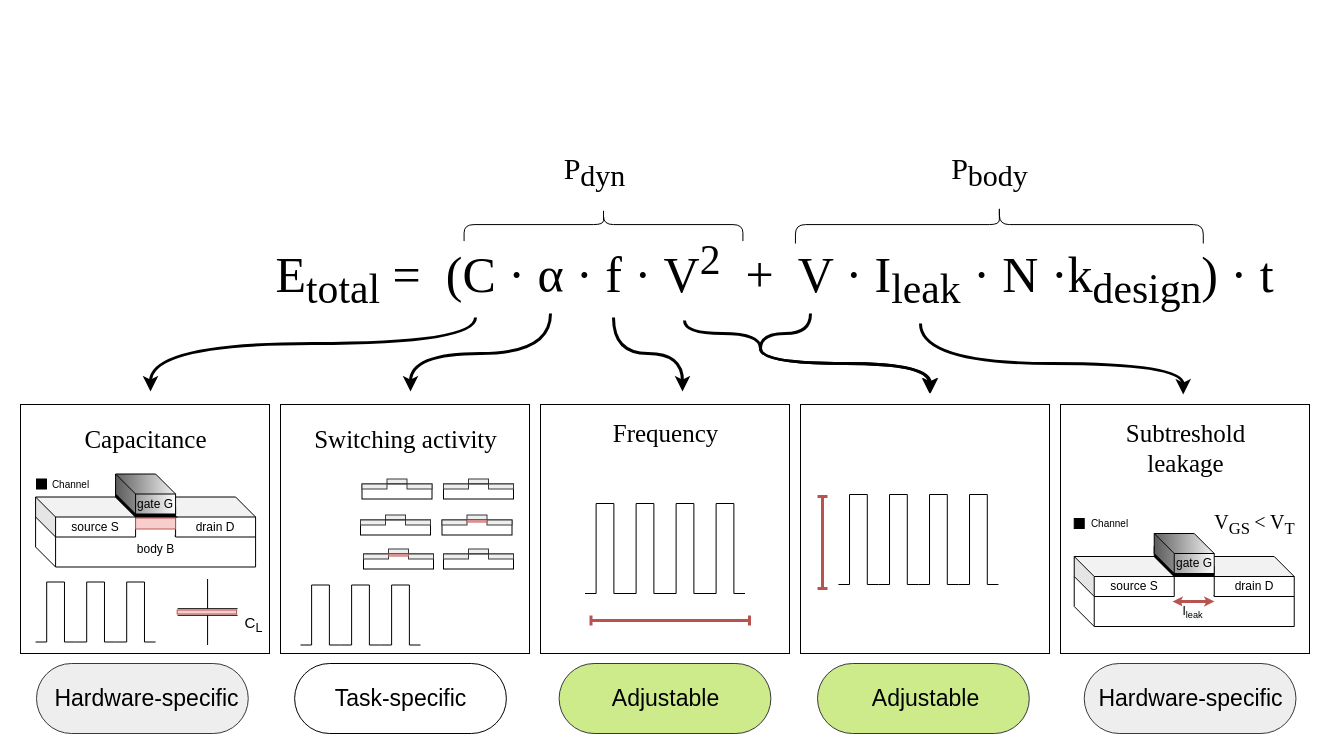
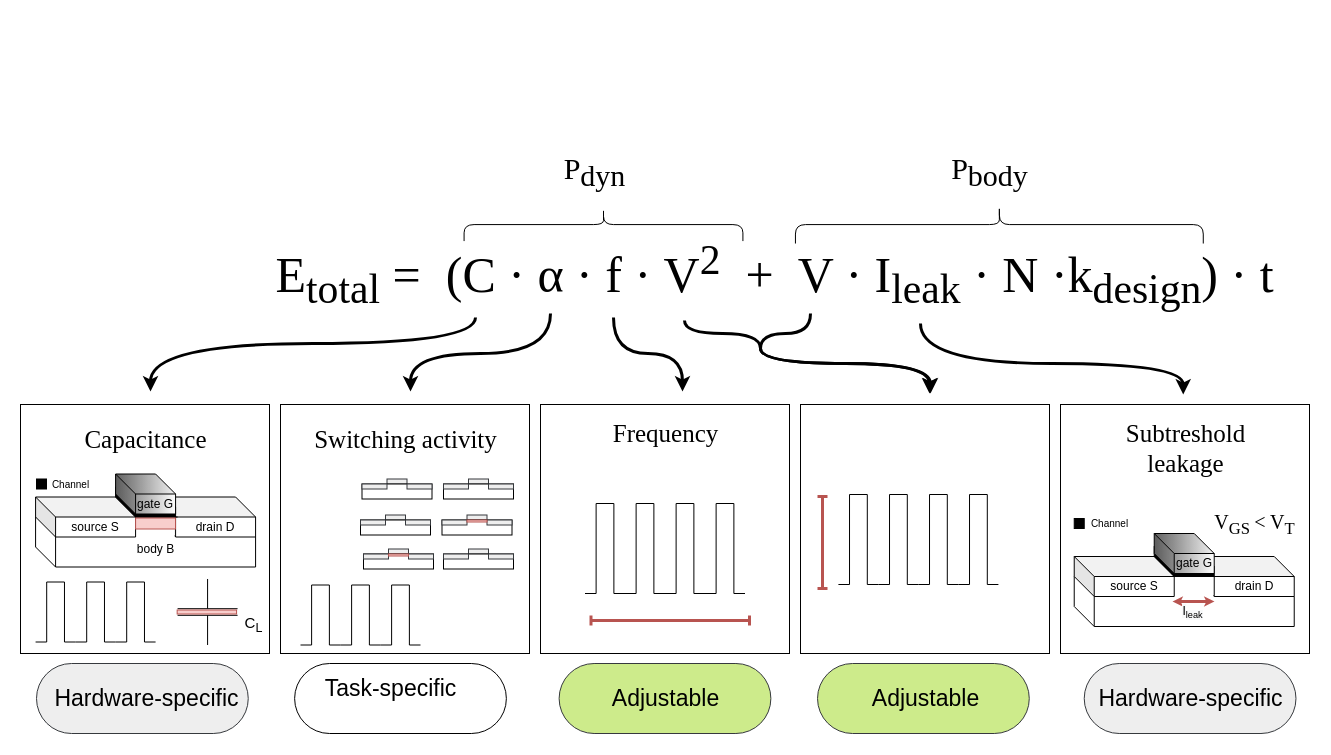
- <mxCell id="110" value="&lt;span&gt;Task-specific&lt;/span&gt;" style="text;html=1;align=center;verticalAlign=middle;resizable=0;points=[];autosize=1;strokeColor=none;fillColor=none;fontSize=23;" parent="1" vertex="1"><mxGeometry x="324.99" y="683" width="150" height="30" as="geometry" /></mxCell>
+ <mxCell id="110" value="&lt;span&gt;Task-specific&lt;/span&gt;" style="text;html=1;align=center;verticalAlign=middle;resizable=0;points=[];autosize=1;strokeColor=none;fillColor=none;fontSize=23;" parent="1" vertex="1"><mxGeometry x="314.99" y="673" width="150" height="30" as="geometry" /></mxCell>
